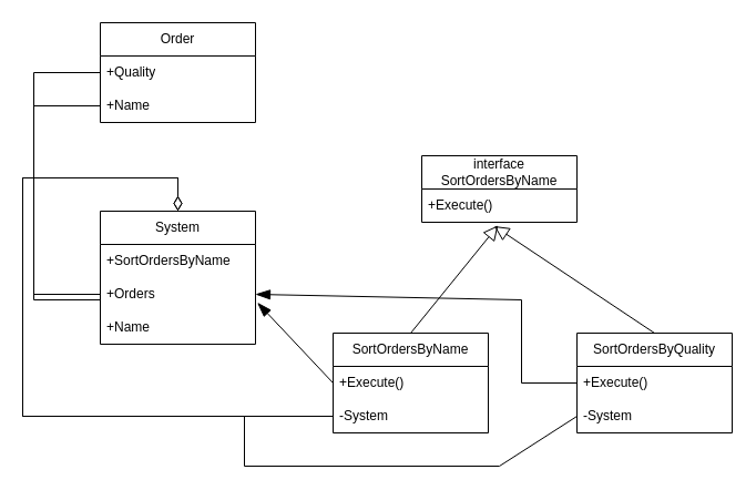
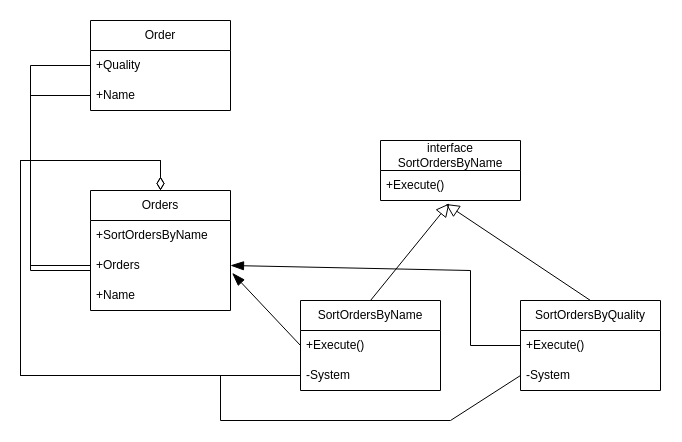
- <mxCell id="2" value="System" style="swimlane;fontStyle=0;childLayout=stackLayout;horizontal=1;startSize=30;horizontalStack=0;resizeParent=1;resizeParentMax=0;resizeLast=0;collapsible=1;marginBottom=0;whiteSpace=wrap;html=1;" parent="1" vertex="1"><mxGeometry x="90" y="190" width="140" height="120" as="geometry" /></mxCell>
+ <mxCell id="2" value="Orders" style="swimlane;fontStyle=0;childLayout=stackLayout;horizontal=1;startSize=30;horizontalStack=0;resizeParent=1;resizeParentMax=0;resizeLast=0;collapsible=1;marginBottom=0;whiteSpace=wrap;html=1;" parent="1" vertex="1"><mxGeometry x="90" y="190" width="140" height="120" as="geometry" /></mxCell>
